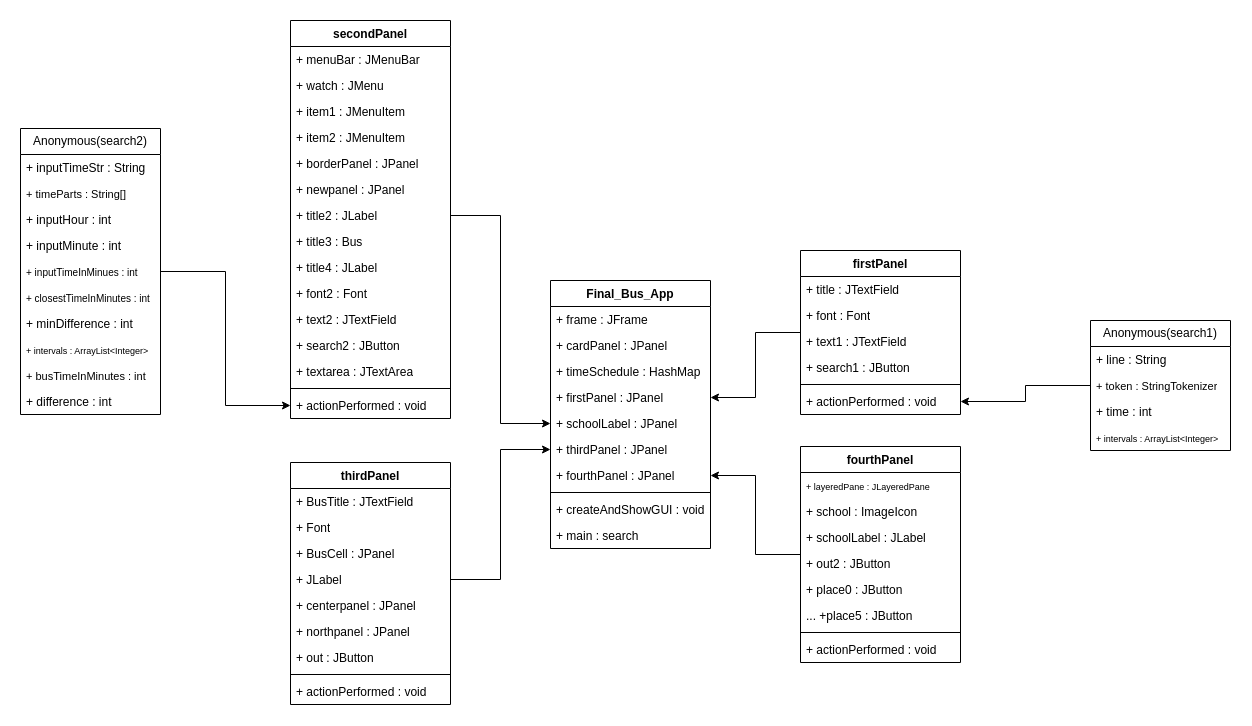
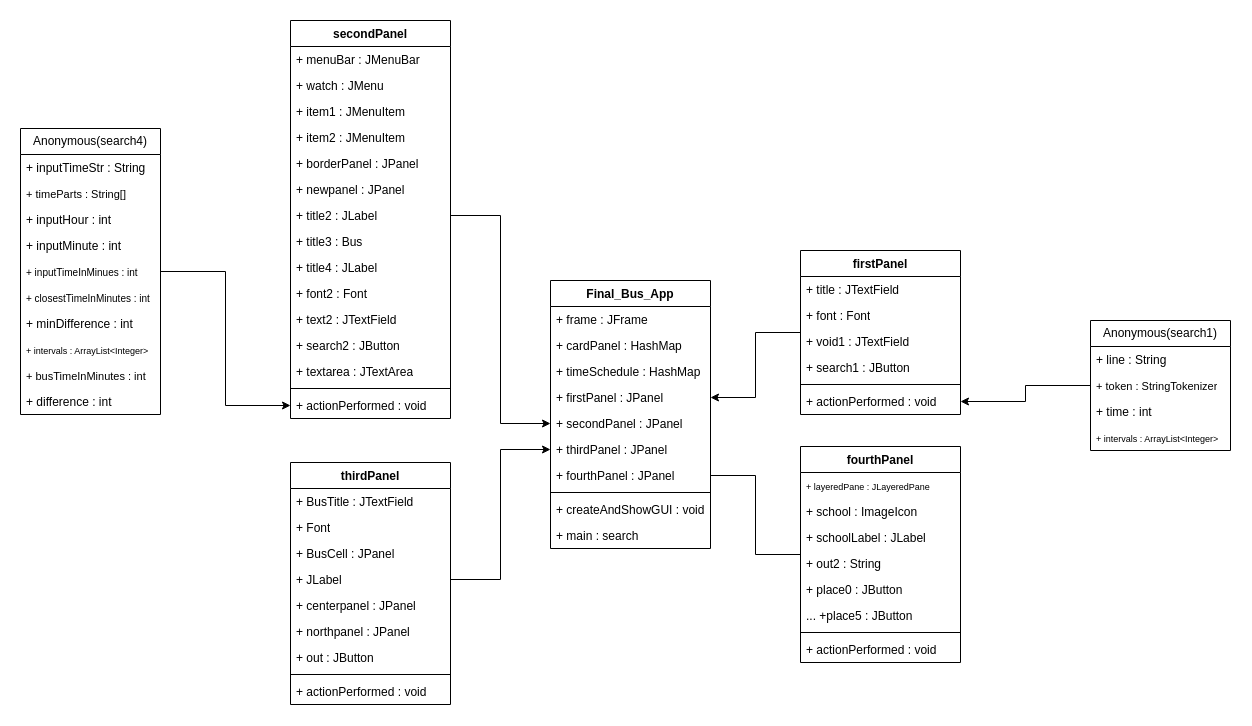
- <mxCell id="63" value="Anonymous(search2)" style="swimlane;fontStyle=0;childLayout=stackLayout;horizontal=1;startSize=26;fillColor=none;horizontalStack=0;resizeParent=1;resizeParentMax=0;resizeLast=0;collapsible=1;marginBottom=0;whiteSpace=wrap;html=1;" vertex="1" parent="1"><mxGeometry x="20" y="128" width="140" height="286" as="geometry" /></mxCell>
+ <mxCell id="63" value="Anonymous(search4)" style="swimlane;fontStyle=0;childLayout=stackLayout;horizontal=1;startSize=26;fillColor=none;horizontalStack=0;resizeParent=1;resizeParentMax=0;resizeLast=0;collapsible=1;marginBottom=0;whiteSpace=wrap;html=1;" vertex="1" parent="1"><mxGeometry x="20" y="128" width="140" height="286" as="geometry" /></mxCell>
- <mxCell id="43" value="+ text1 : JTextField" style="text;strokeColor=none;fillColor=none;align=left;verticalAlign=top;spacingLeft=4;spacingRight=4;overflow=hidden;rotatable=0;points=[[0,0.5],[1,0.5]];portConstraint=eastwest;whiteSpace=wrap;html=1;" vertex="1" parent="40"><mxGeometry y="78" width="160" height="26" as="geometry" /></mxCell>
+ <mxCell id="43" value="+ void1 : JTextField" style="text;strokeColor=none;fillColor=none;align=left;verticalAlign=top;spacingLeft=4;spacingRight=4;overflow=hidden;rotatable=0;points=[[0,0.5],[1,0.5]];portConstraint=eastwest;whiteSpace=wrap;html=1;" vertex="1" parent="40"><mxGeometry y="78" width="160" height="26" as="geometry" /></mxCell>
- <mxCell id="4" value="+ cardPanel : JPanel" style="text;strokeColor=none;fillColor=none;align=left;verticalAlign=top;spacingLeft=4;spacingRight=4;overflow=hidden;rotatable=0;points=[[0,0.5],[1,0.5]];portConstraint=eastwest;whiteSpace=wrap;html=1;" vertex="1" parent="2"><mxGeometry y="52" width="160" height="26" as="geometry" /></mxCell>
+ <mxCell id="4" value="+ cardPanel : HashMap" style="text;strokeColor=none;fillColor=none;align=left;verticalAlign=top;spacingLeft=4;spacingRight=4;overflow=hidden;rotatable=0;points=[[0,0.5],[1,0.5]];portConstraint=eastwest;whiteSpace=wrap;html=1;" vertex="1" parent="2"><mxGeometry y="52" width="160" height="26" as="geometry" /></mxCell>
- <mxCell id="7" value="+ schoolLabel : JPanel" style="text;strokeColor=none;fillColor=none;align=left;verticalAlign=top;spacingLeft=4;spacingRight=4;overflow=hidden;rotatable=0;points=[[0,0.5],[1,0.5]];portConstraint=eastwest;whiteSpace=wrap;html=1;" vertex="1" parent="2"><mxGeometry y="130" width="160" height="26" as="geometry" /></mxCell>
+ <mxCell id="7" value="+ secondPanel : JPanel" style="text;strokeColor=none;fillColor=none;align=left;verticalAlign=top;spacingLeft=4;spacingRight=4;overflow=hidden;rotatable=0;points=[[0,0.5],[1,0.5]];portConstraint=eastwest;whiteSpace=wrap;html=1;" vertex="1" parent="2"><mxGeometry y="130" width="160" height="26" as="geometry" /></mxCell>
- <mxCell id="53" style="edgeStyle=orthogonalEdgeStyle;rounded=0;orthogonalLoop=1;jettySize=auto;html=1;entryX=1;entryY=0.5;entryDx=0;entryDy=0;" edge="1" parent="1" source="54" target="9"><mxGeometry relative="1" as="geometry" /></mxCell>
+ <mxCell id="53" style="edgeStyle=orthogonalEdgeStyle;rounded=0;orthogonalLoop=1;jettySize=auto;html=1;entryX=1;entryY=0.5;entryDx=0;entryDy=0;endArrow=none;" edge="1" parent="1" source="54" target="9"><mxGeometry relative="1" as="geometry" /></mxCell>
- <mxCell id="58" value="+ out2 : JButton" style="text;strokeColor=none;fillColor=none;align=left;verticalAlign=top;spacingLeft=4;spacingRight=4;overflow=hidden;rotatable=0;points=[[0,0.5],[1,0.5]];portConstraint=eastwest;whiteSpace=wrap;html=1;" vertex="1" parent="54"><mxGeometry y="104" width="160" height="26" as="geometry" /></mxCell>
+ <mxCell id="58" value="+ out2 : String" style="text;strokeColor=none;fillColor=none;align=left;verticalAlign=top;spacingLeft=4;spacingRight=4;overflow=hidden;rotatable=0;points=[[0,0.5],[1,0.5]];portConstraint=eastwest;whiteSpace=wrap;html=1;" vertex="1" parent="54"><mxGeometry y="104" width="160" height="26" as="geometry" /></mxCell>
